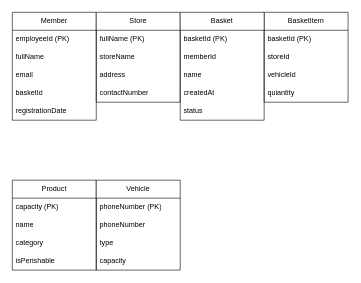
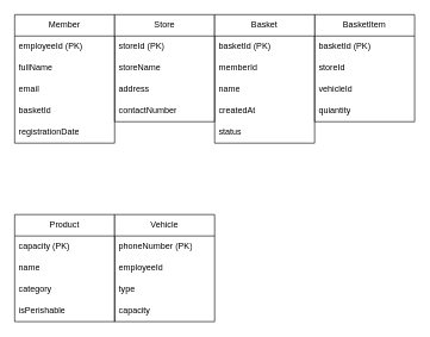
- <mxCell id="9" value="fullName (PK)" style="text;strokeColor=none;fillColor=none;align=left;verticalAlign=middle;spacingLeft=4;spacingRight=4;overflow=hidden;points=[[0,0.5],[1,0.5]];portConstraint=eastwest;rotatable=0;whiteSpace=wrap;html=1;" vertex="1" parent="8"><mxGeometry y="30" width="140" height="30" as="geometry" /></mxCell>
+ <mxCell id="9" value="storeId (PK)" style="text;strokeColor=none;fillColor=none;align=left;verticalAlign=middle;spacingLeft=4;spacingRight=4;overflow=hidden;points=[[0,0.5],[1,0.5]];portConstraint=eastwest;rotatable=0;whiteSpace=wrap;html=1;" vertex="1" parent="8"><mxGeometry y="30" width="140" height="30" as="geometry" /></mxCell>
- <mxCell id="31" value="phoneNumber" style="text;strokeColor=none;fillColor=none;align=left;verticalAlign=middle;spacingLeft=4;spacingRight=4;overflow=hidden;points=[[0,0.5],[1,0.5]];portConstraint=eastwest;rotatable=0;whiteSpace=wrap;html=1;" vertex="1" parent="29"><mxGeometry y="60" width="140" height="30" as="geometry" /></mxCell>
+ <mxCell id="31" value="employeeId" style="text;strokeColor=none;fillColor=none;align=left;verticalAlign=middle;spacingLeft=4;spacingRight=4;overflow=hidden;points=[[0,0.5],[1,0.5]];portConstraint=eastwest;rotatable=0;whiteSpace=wrap;html=1;" vertex="1" parent="29"><mxGeometry y="60" width="140" height="30" as="geometry" /></mxCell>
